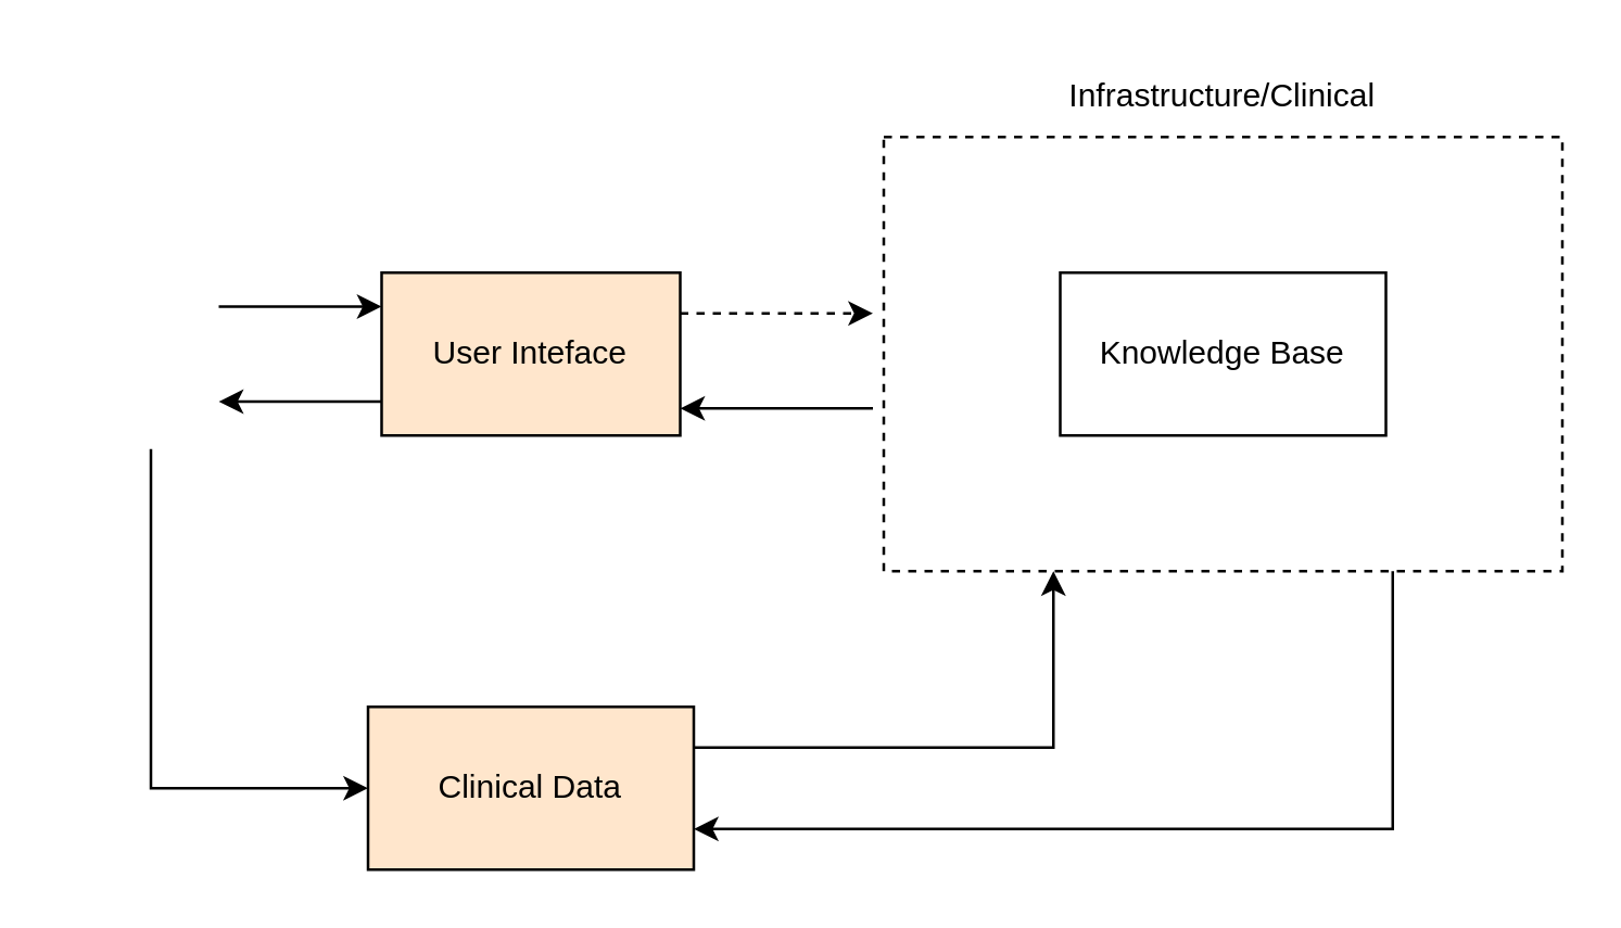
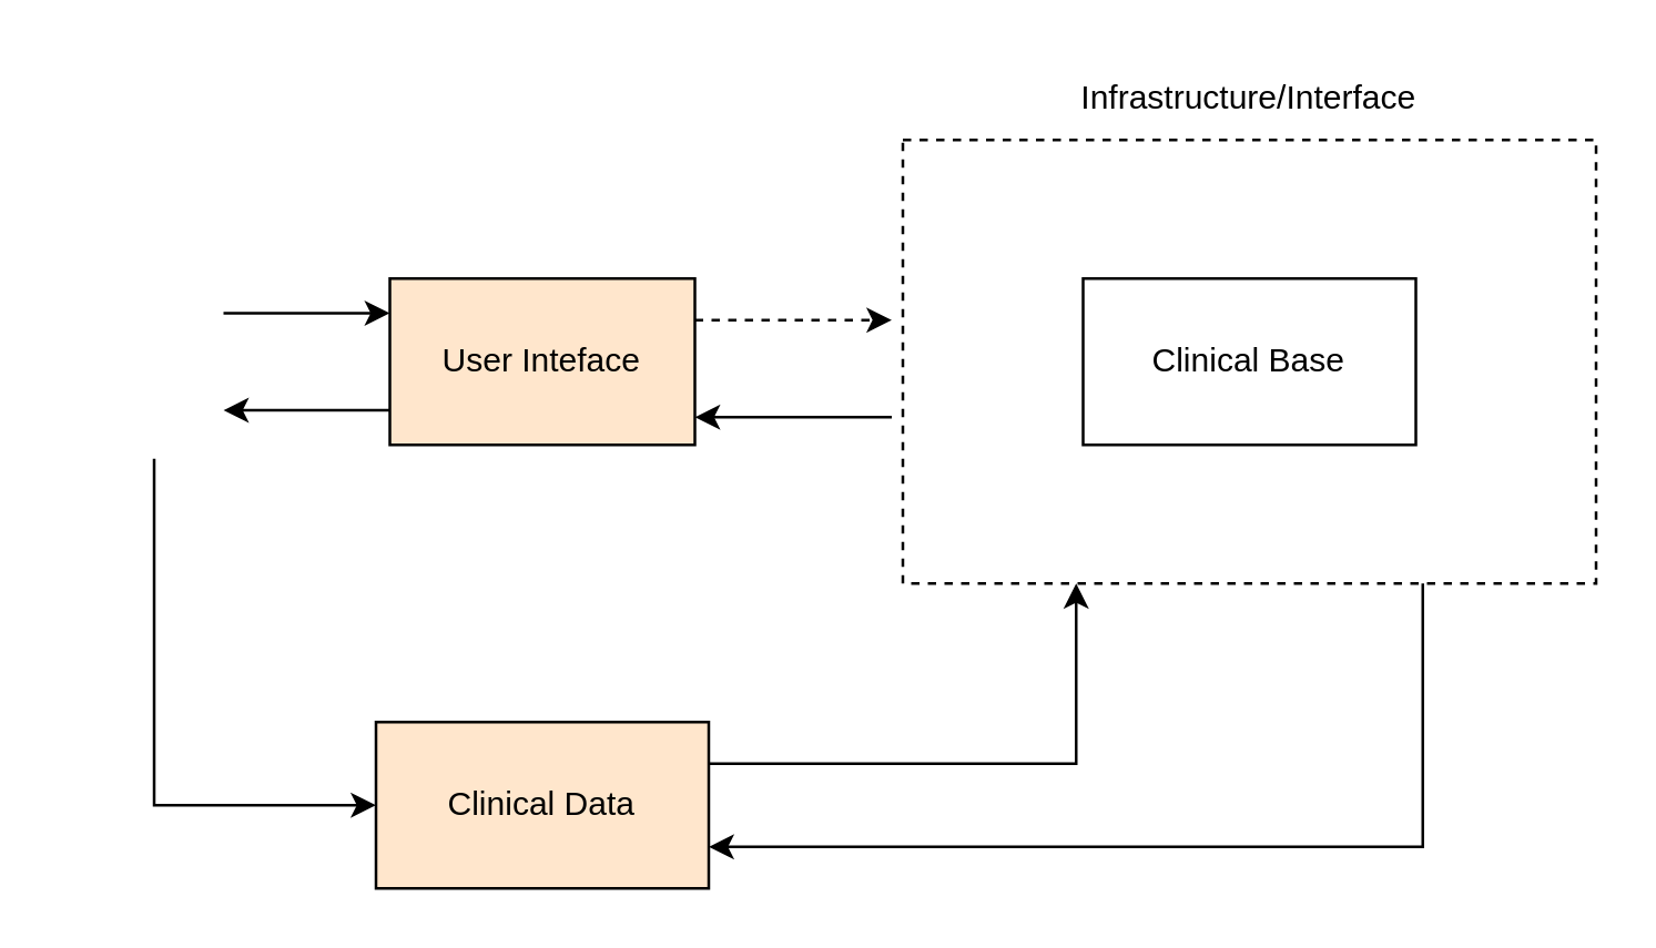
- <mxCell id="7" value="Infrastructure/Clinical" style="text;strokeColor=none;align=center;fillColor=none;html=1;verticalAlign=middle;whiteSpace=wrap;rounded=0;" vertex="1" parent="1"><mxGeometry x="325" y="20" width="250" height="30" as="geometry" /></mxCell>
+ <mxCell id="7" value="Infrastructure/Interface" style="text;strokeColor=none;align=center;fillColor=none;html=1;verticalAlign=middle;whiteSpace=wrap;rounded=0;" vertex="1" parent="1"><mxGeometry x="325" y="20" width="250" height="30" as="geometry" /></mxCell>
- <mxCell id="4" value="Knowledge Base" style="whiteSpace=wrap;html=1;dashed=1;fillColor=none;" vertex="1" parent="1"><mxGeometry x="325" y="50" width="250" height="160" as="geometry" /></mxCell>
+ <mxCell id="4" value="Clinical Base" style="whiteSpace=wrap;html=1;dashed=1;fillColor=none;" vertex="1" parent="1"><mxGeometry x="325" y="50" width="250" height="160" as="geometry" /></mxCell>
